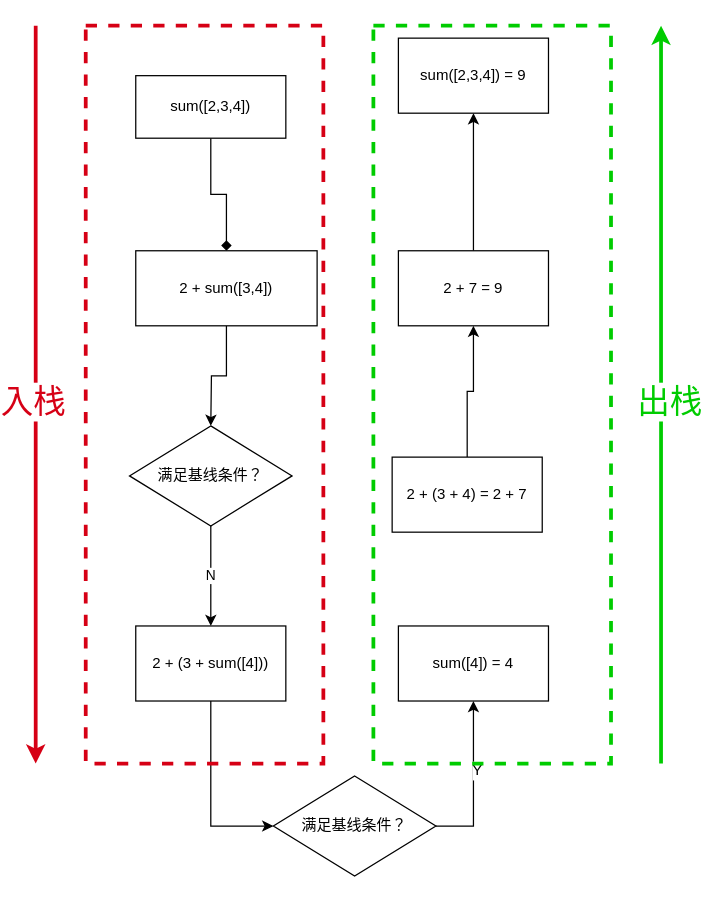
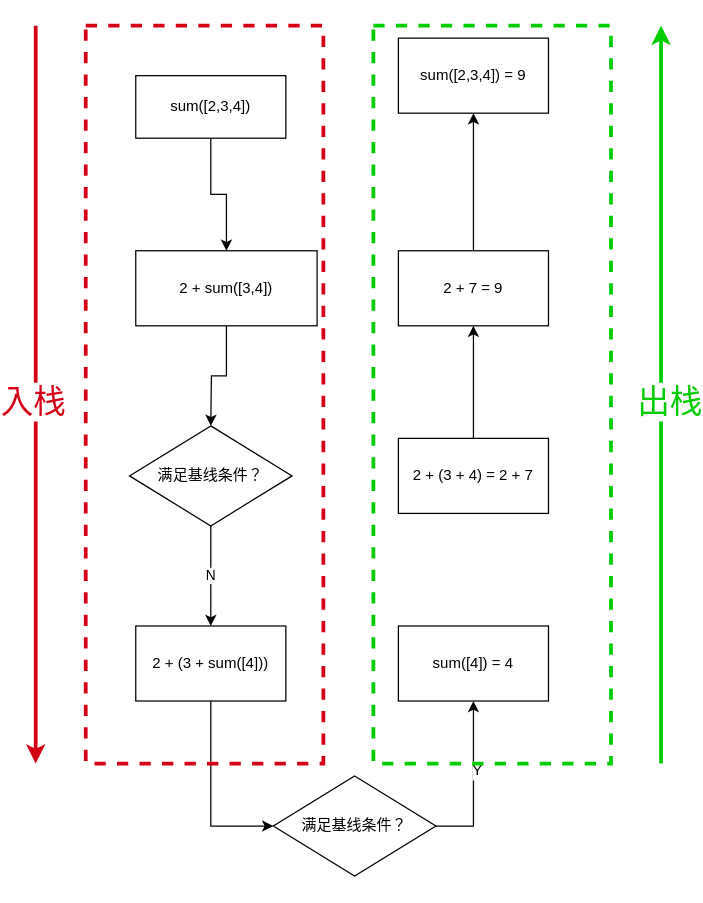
- <mxCell id="2" value="" style="edgeStyle=orthogonalEdgeStyle;rounded=0;orthogonalLoop=1;jettySize=auto;html=1;endArrow=diamond;" edge="1" parent="1" source="3" target="5"><mxGeometry relative="1" as="geometry" /></mxCell>
+ <mxCell id="2" value="" style="edgeStyle=orthogonalEdgeStyle;rounded=0;orthogonalLoop=1;jettySize=auto;html=1;" edge="1" parent="1" source="3" target="5"><mxGeometry relative="1" as="geometry" /></mxCell>
- <mxCell id="15" value="2 + (3 + 4) = 2 + 7" style="rounded=0;whiteSpace=wrap;html=1;" vertex="1" parent="1"><mxGeometry x="305" y="365" width="120" height="60" as="geometry" /></mxCell>
+ <mxCell id="15" value="2 + (3 + 4) = 2 + 7" style="rounded=0;whiteSpace=wrap;html=1;" vertex="1" parent="1"><mxGeometry x="310" y="350" width="120" height="60" as="geometry" /></mxCell>
